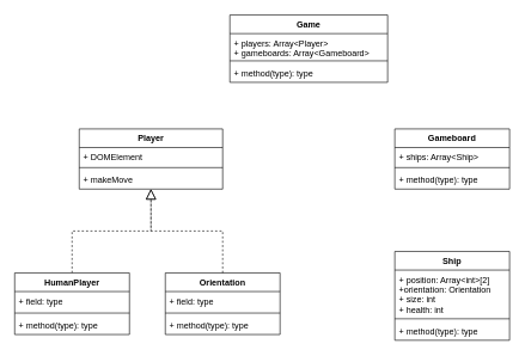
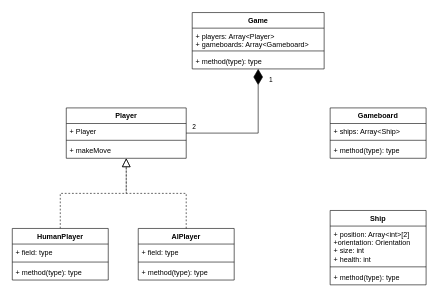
+ <mxCell id="24" value="" style="endArrow=diamondThin;endFill=1;endSize=24;html=1;rounded=0;edgeStyle=orthogonalEdgeStyle;" edge="1" parent="1" source="10" target="2"><mxGeometry width="160" relative="1" as="geometry"><mxPoint x="300" y="270" as="sourcePoint" /><mxPoint x="460" y="270" as="targetPoint" /></mxGeometry></mxCell>
+ <mxCell id="25" value="2" style="edgeLabel;html=1;align=center;verticalAlign=middle;resizable=0;points=[];" vertex="1" connectable="0" parent="24"><mxGeometry x="-0.695" y="-2" relative="1" as="geometry"><mxPoint x="-23" y="-13" as="offset" /></mxGeometry></mxCell>
+ <mxCell id="26" value="1" style="edgeLabel;html=1;align=center;verticalAlign=middle;resizable=0;points=[];" vertex="1" connectable="0" parent="24"><mxGeometry x="0.577" y="-6" relative="1" as="geometry"><mxPoint x="14" y="-31" as="offset" /></mxGeometry></mxCell>
- <mxCell id="11" value="+ DOMElement" style="text;strokeColor=none;fillColor=none;align=left;verticalAlign=top;spacingLeft=4;spacingRight=4;overflow=hidden;rotatable=0;points=[[0,0.5],[1,0.5]];portConstraint=eastwest;" vertex="1" parent="10"><mxGeometry y="26" width="200" height="24" as="geometry" /></mxCell>
+ <mxCell id="11" value="+ Player" style="text;strokeColor=none;fillColor=none;align=left;verticalAlign=top;spacingLeft=4;spacingRight=4;overflow=hidden;rotatable=0;points=[[0,0.5],[1,0.5]];portConstraint=eastwest;" vertex="1" parent="10"><mxGeometry y="26" width="200" height="24" as="geometry" /></mxCell>
- <mxCell id="19" value="Orientation&#10;" style="swimlane;fontStyle=1;align=center;verticalAlign=top;childLayout=stackLayout;horizontal=1;startSize=26;horizontalStack=0;resizeParent=1;resizeParentMax=0;resizeLast=0;collapsible=1;marginBottom=0;" vertex="1" parent="1"><mxGeometry x="230" y="380" width="160" height="86" as="geometry" /></mxCell>
+ <mxCell id="19" value="AIPlayer&#10;" style="swimlane;fontStyle=1;align=center;verticalAlign=top;childLayout=stackLayout;horizontal=1;startSize=26;horizontalStack=0;resizeParent=1;resizeParentMax=0;resizeLast=0;collapsible=1;marginBottom=0;" vertex="1" parent="1"><mxGeometry x="230" y="380" width="160" height="86" as="geometry" /></mxCell>
